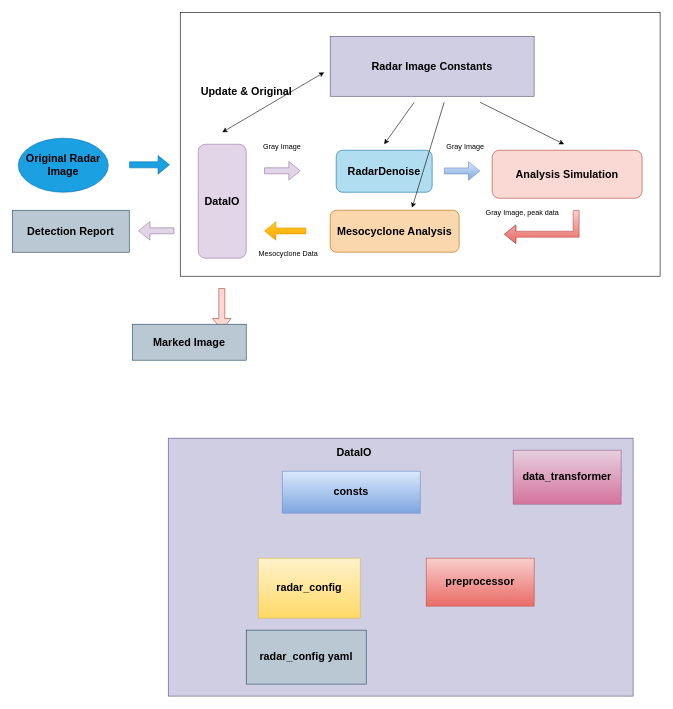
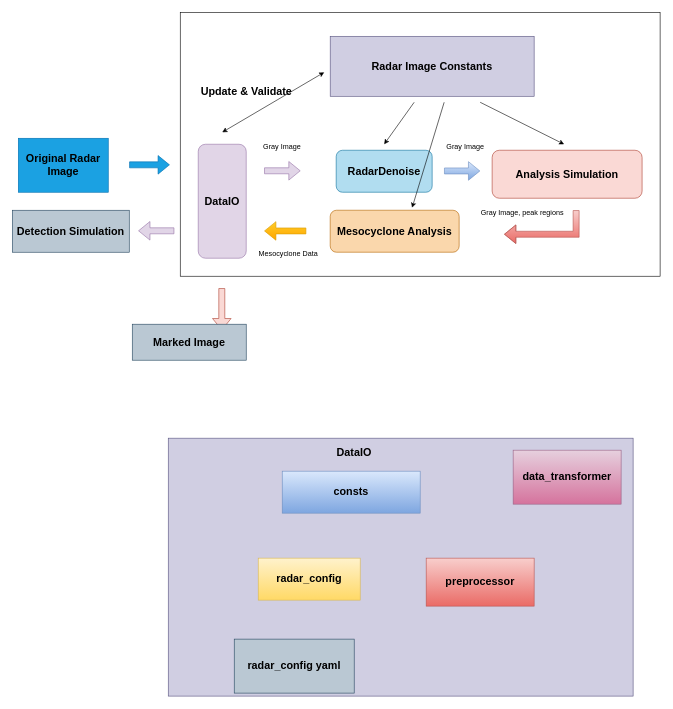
- <mxCell id="23" value="&lt;b&gt;&lt;font style=&quot;font-size: 18px;&quot;&gt;Update &amp;amp; Original&lt;/font&gt;&lt;/b&gt;" style="text;html=1;align=center;verticalAlign=middle;resizable=0;points=[];autosize=1;strokeColor=none;fillColor=none;" parent="1" vertex="1"><mxGeometry x="320" y="133" width="180" height="40" as="geometry" /></mxCell>
+ <mxCell id="23" value="&lt;b&gt;&lt;font style=&quot;font-size: 18px;&quot;&gt;Update &amp;amp; Validate&lt;/font&gt;&lt;/b&gt;" style="text;html=1;align=center;verticalAlign=middle;resizable=0;points=[];autosize=1;strokeColor=none;fillColor=none;" parent="1" vertex="1"><mxGeometry x="320" y="133" width="180" height="40" as="geometry" /></mxCell>
- <mxCell id="4" value="&lt;b&gt;&lt;font style=&quot;font-size: 18px; color: rgb(0, 0, 0);&quot;&gt;Original Radar Image&lt;/font&gt;&lt;/b&gt;" style="ellipse;whiteSpace=wrap;html=1;fillColor=#1ba1e2;strokeColor=#006EAF;fontColor=#ffffff;" parent="1" vertex="1"><mxGeometry x="30" y="230" width="150" height="90" as="geometry" /></mxCell>
+ <mxCell id="4" value="&lt;b&gt;&lt;font style=&quot;font-size: 18px; color: rgb(0, 0, 0);&quot;&gt;Original Radar Image&lt;/font&gt;&lt;/b&gt;" style="rounded=0;whiteSpace=wrap;html=1;fillColor=#1ba1e2;strokeColor=#006EAF;fontColor=#ffffff;" parent="1" vertex="1"><mxGeometry x="30" y="230" width="150" height="90" as="geometry" /></mxCell>
- <mxCell id="17" value="Gray Image, peak data" style="text;html=1;align=center;verticalAlign=middle;resizable=0;points=[];autosize=1;strokeColor=none;fillColor=none;" parent="1" vertex="1"><mxGeometry x="790" y="340" width="160" height="30" as="geometry" /></mxCell>
+ <mxCell id="17" value="Gray Image, peak regions" style="text;html=1;align=center;verticalAlign=middle;resizable=0;points=[];autosize=1;strokeColor=none;fillColor=none;" parent="1" vertex="1"><mxGeometry x="790" y="340" width="160" height="30" as="geometry" /></mxCell>
- <mxCell id="7" value="&lt;b&gt;&lt;font style=&quot;font-size: 18px; color: rgb(0, 0, 0);&quot;&gt;Detection Report&lt;/font&gt;&lt;/b&gt;" style="rounded=0;whiteSpace=wrap;html=1;fillColor=#bac8d3;strokeColor=#23445d;" parent="1" vertex="1"><mxGeometry x="20" y="350" width="195" height="70" as="geometry" /></mxCell>
+ <mxCell id="7" value="&lt;b&gt;&lt;font style=&quot;font-size: 18px; color: rgb(0, 0, 0);&quot;&gt;Detection Simulation&lt;/font&gt;&lt;/b&gt;" style="rounded=0;whiteSpace=wrap;html=1;fillColor=#bac8d3;strokeColor=#23445d;" parent="1" vertex="1"><mxGeometry x="20" y="350" width="195" height="70" as="geometry" /></mxCell>
- <mxCell id="30" value="&lt;font style=&quot;font-size: 18px; color: rgb(0, 0, 0);&quot;&gt;&lt;b&gt;radar_config&lt;/b&gt;&lt;/font&gt;" style="rounded=0;whiteSpace=wrap;html=1;fillColor=#fff2cc;strokeColor=#d6b656;gradientColor=#ffd966;" vertex="1" parent="1"><mxGeometry x="430" y="930" width="170" height="100" as="geometry" /></mxCell>
+ <mxCell id="30" value="&lt;font style=&quot;font-size: 18px; color: rgb(0, 0, 0);&quot;&gt;&lt;b&gt;radar_config&lt;/b&gt;&lt;/font&gt;" style="rounded=0;whiteSpace=wrap;html=1;fillColor=#fff2cc;strokeColor=#d6b656;gradientColor=#ffd966;" vertex="1" parent="1"><mxGeometry x="430" y="930" width="170" height="70" as="geometry" /></mxCell>
- <mxCell id="33" value="&lt;b&gt;&lt;font style=&quot;font-size: 18px; color: rgb(0, 0, 0);&quot;&gt;radar_config yaml&lt;/font&gt;&lt;/b&gt;" style="rounded=0;whiteSpace=wrap;html=1;fillColor=#bac8d3;strokeColor=#23445d;" vertex="1" parent="1"><mxGeometry x="410" y="1050" width="200" height="90" as="geometry" /></mxCell>
+ <mxCell id="33" value="&lt;b&gt;&lt;font style=&quot;font-size: 18px; color: rgb(0, 0, 0);&quot;&gt;radar_config yaml&lt;/font&gt;&lt;/b&gt;" style="rounded=0;whiteSpace=wrap;html=1;fillColor=#bac8d3;strokeColor=#23445d;" vertex="1" parent="1"><mxGeometry x="390" y="1065" width="200" height="90" as="geometry" /></mxCell>
